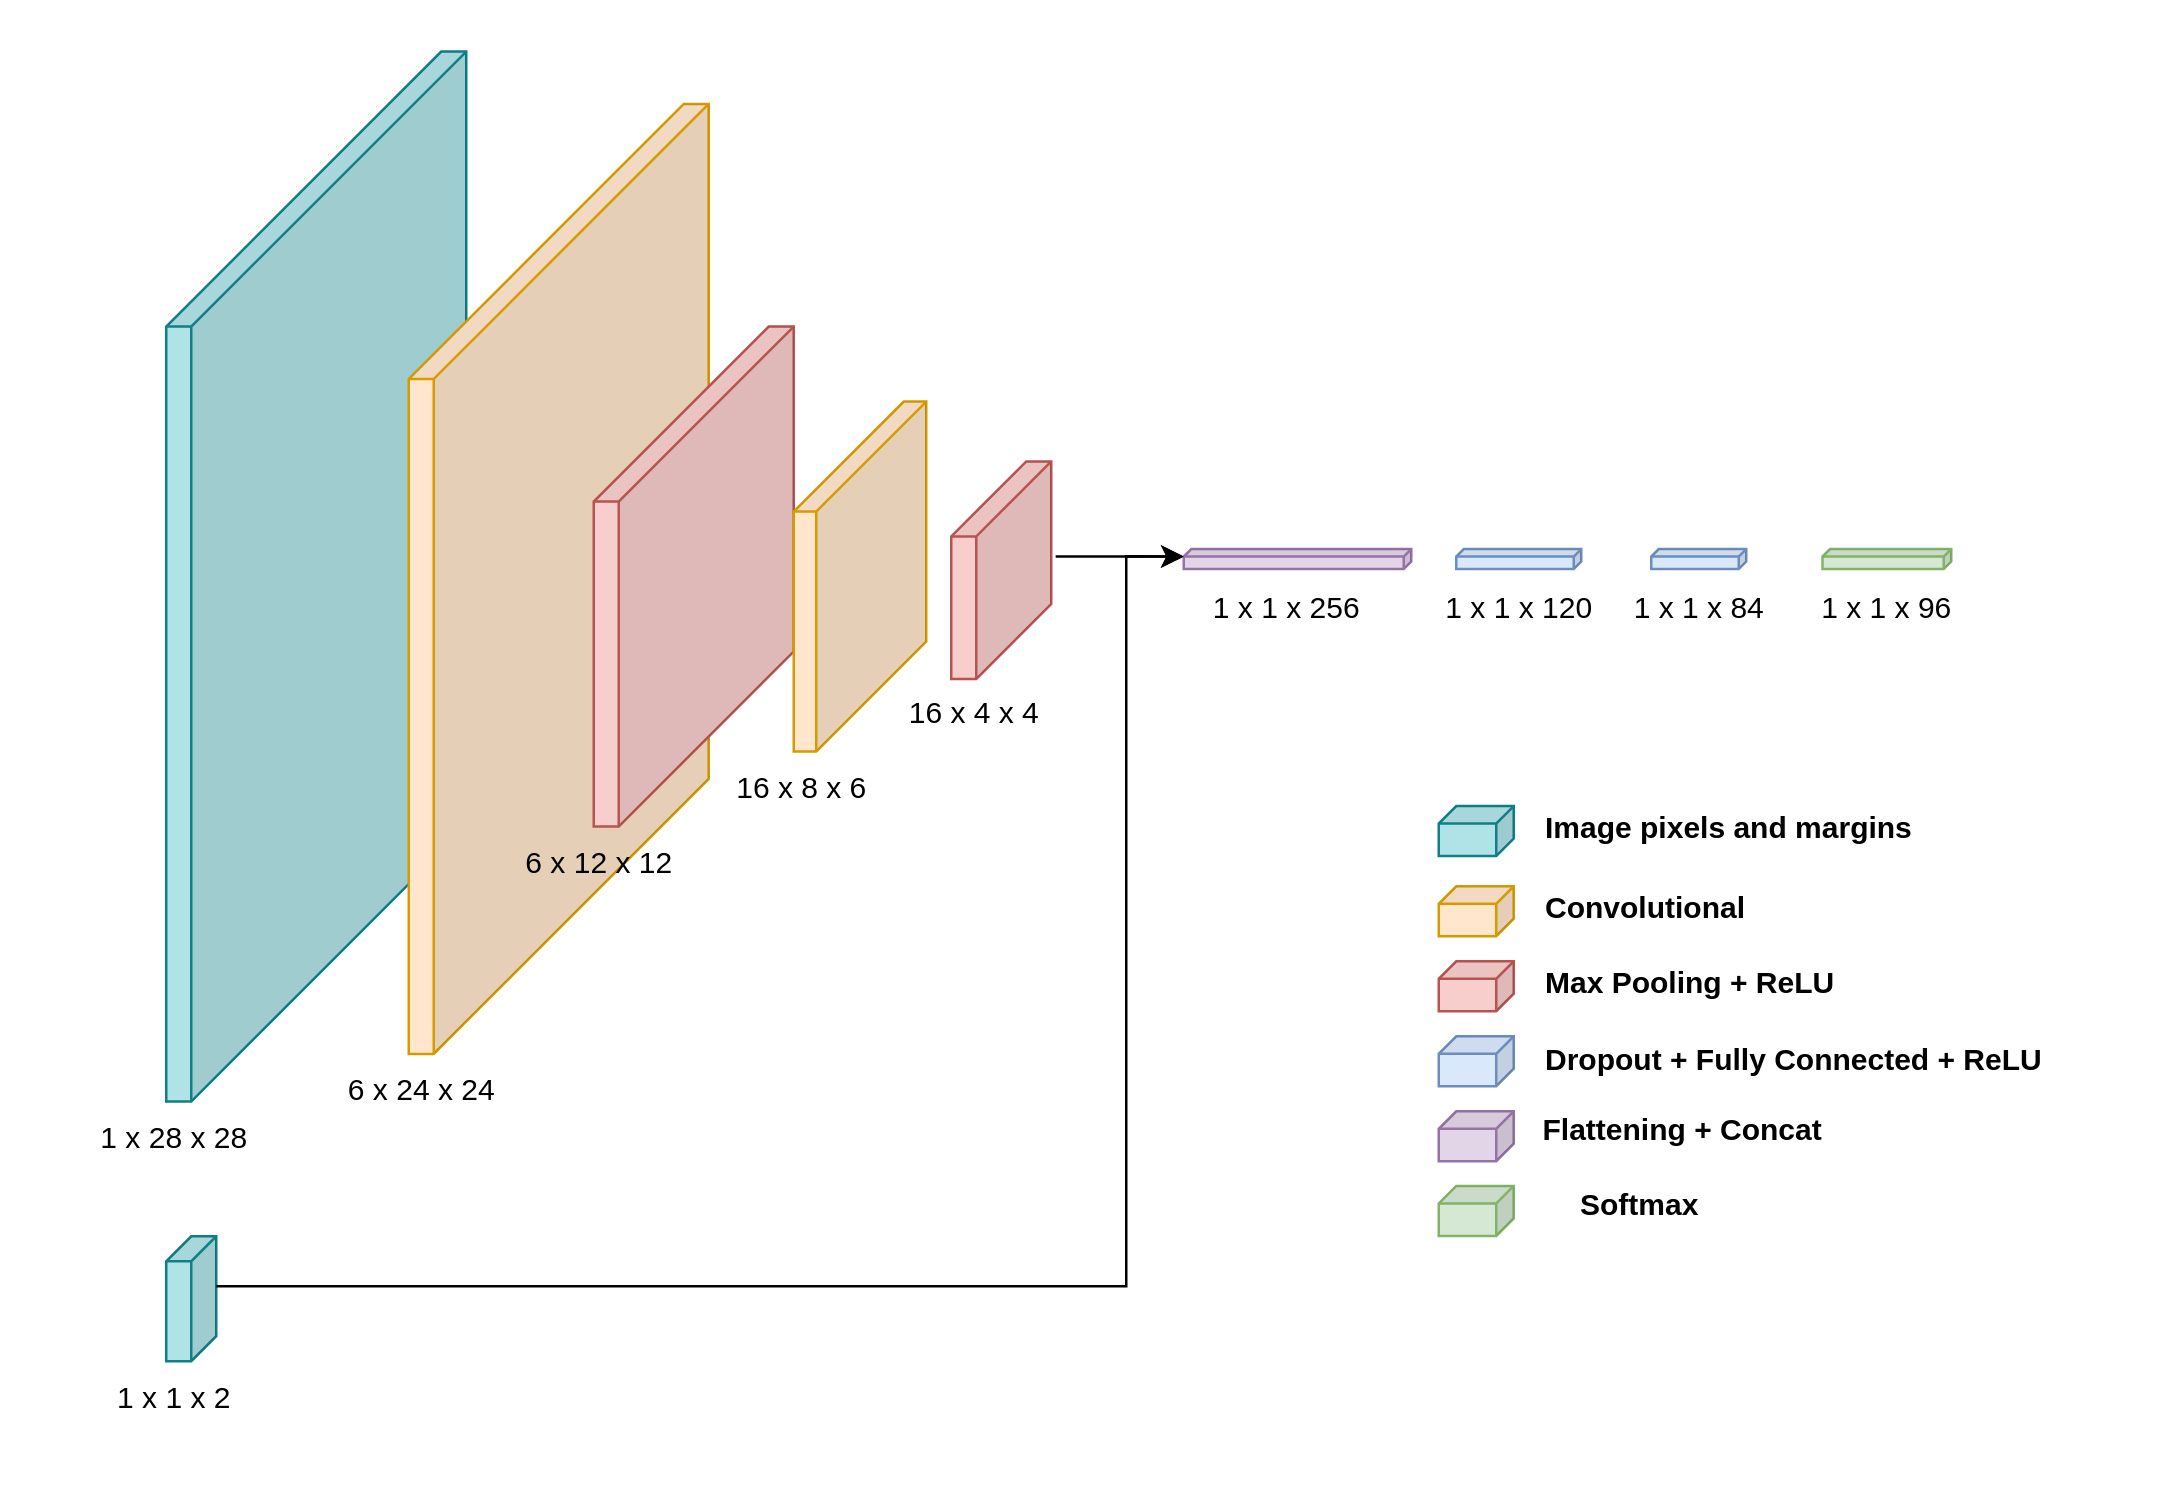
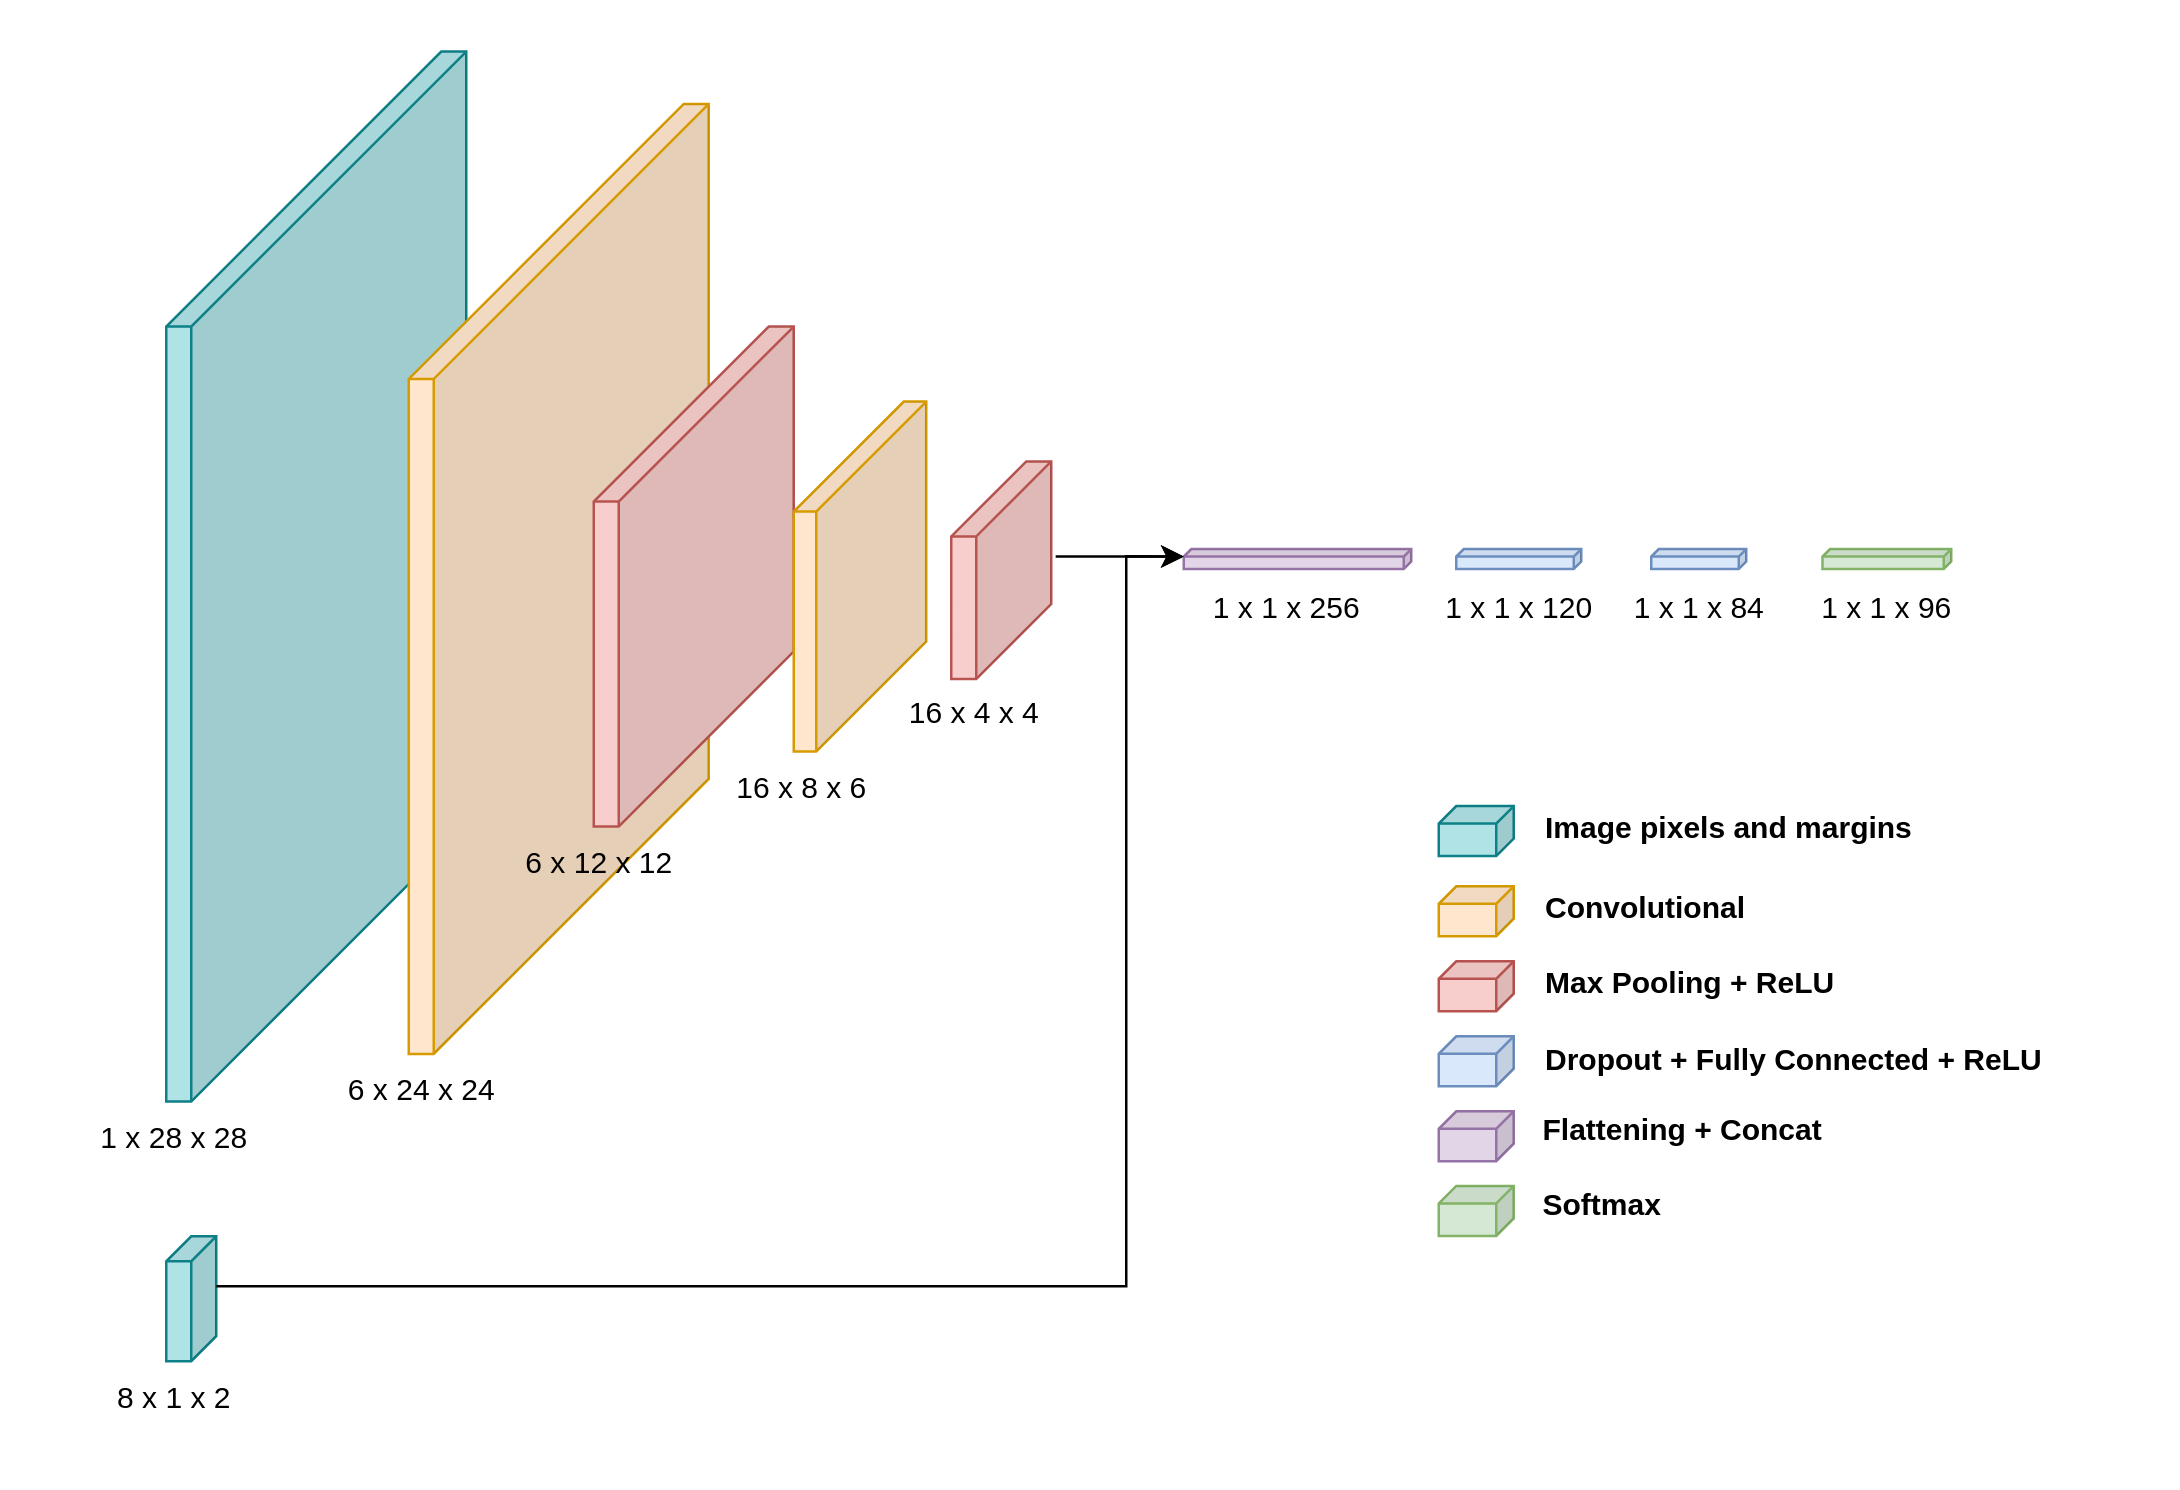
- <mxCell id="19" value="Softmax" style="text;html=1;strokeColor=none;fillColor=none;align=left;verticalAlign=middle;whiteSpace=wrap;rounded=0;fontStyle=1" vertex="1" parent="1"><mxGeometry x="630" y="470" width="138" height="23.88" as="geometry" /></mxCell>
+ <mxCell id="19" value="Softmax" style="text;html=1;strokeColor=none;fillColor=none;align=left;verticalAlign=middle;whiteSpace=wrap;rounded=0;fontStyle=1" vertex="1" parent="1"><mxGeometry x="615" y="470" width="138" height="23.88" as="geometry" /></mxCell>
- <mxCell id="28" value="1 x 1 x 2" style="text;html=1;strokeColor=none;fillColor=none;align=center;verticalAlign=middle;whiteSpace=wrap;rounded=0;" vertex="1" parent="1"><mxGeometry x="20" y="544" width="99" height="30" as="geometry" /></mxCell>
+ <mxCell id="28" value="8 x 1 x 2" style="text;html=1;strokeColor=none;fillColor=none;align=center;verticalAlign=middle;whiteSpace=wrap;rounded=0;" vertex="1" parent="1"><mxGeometry x="20" y="544" width="99" height="30" as="geometry" /></mxCell>
